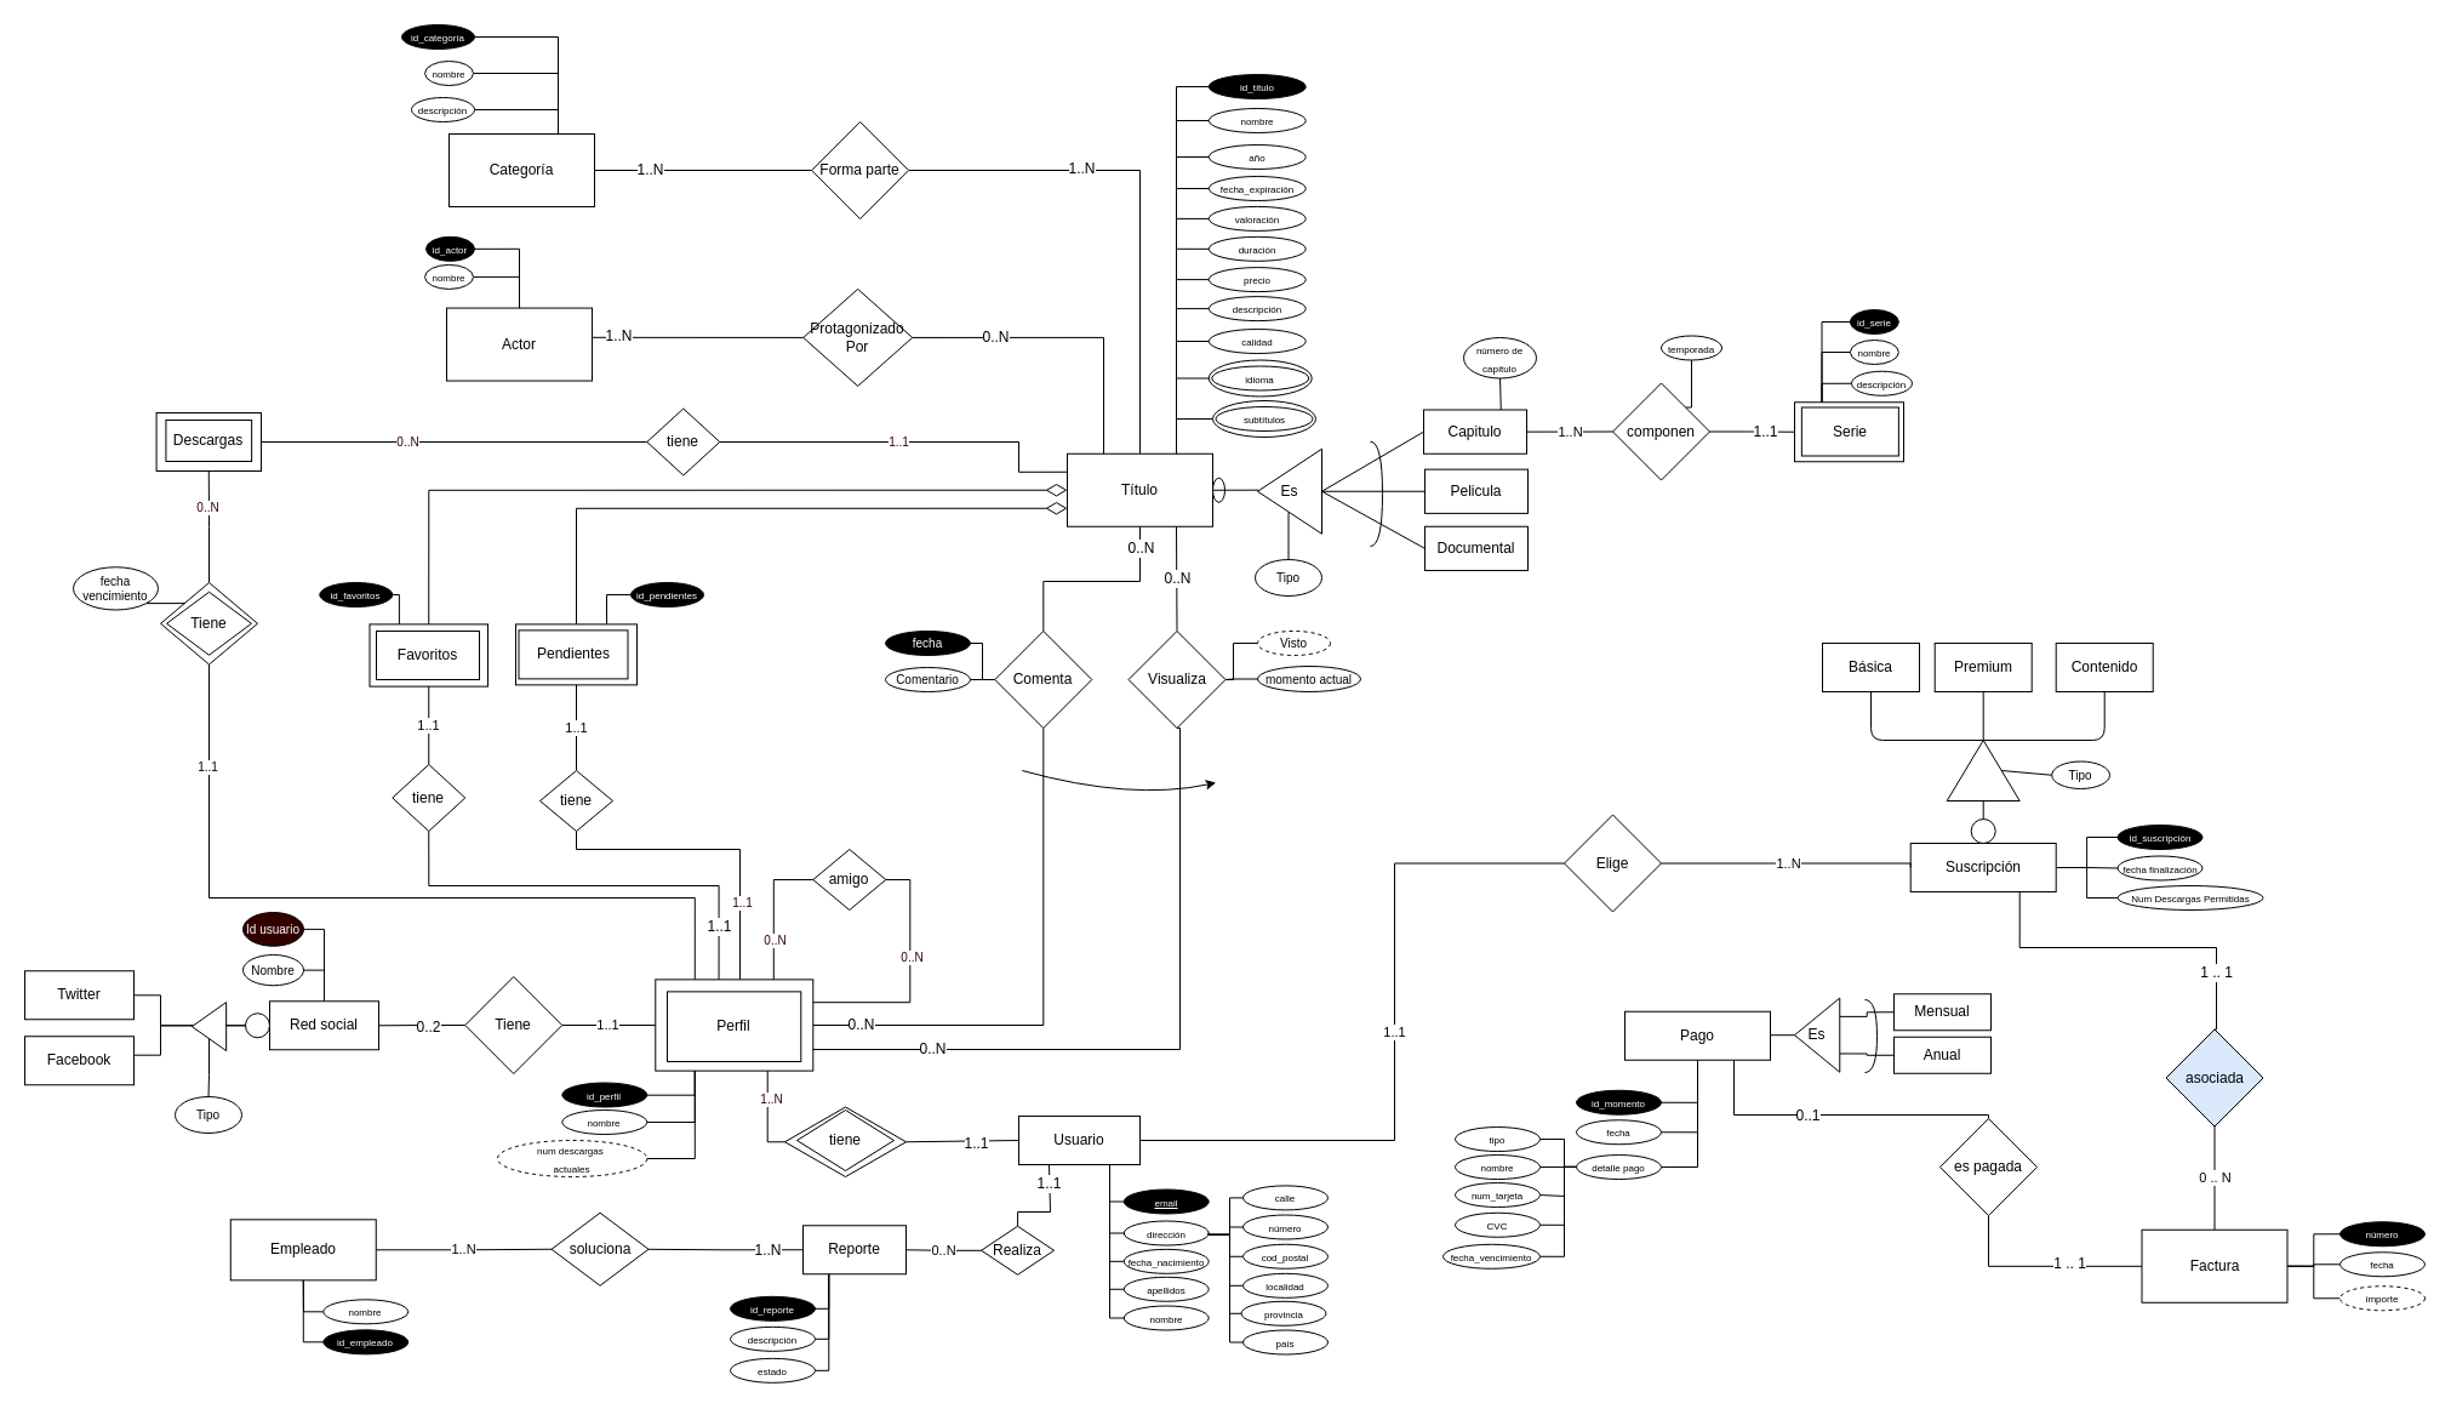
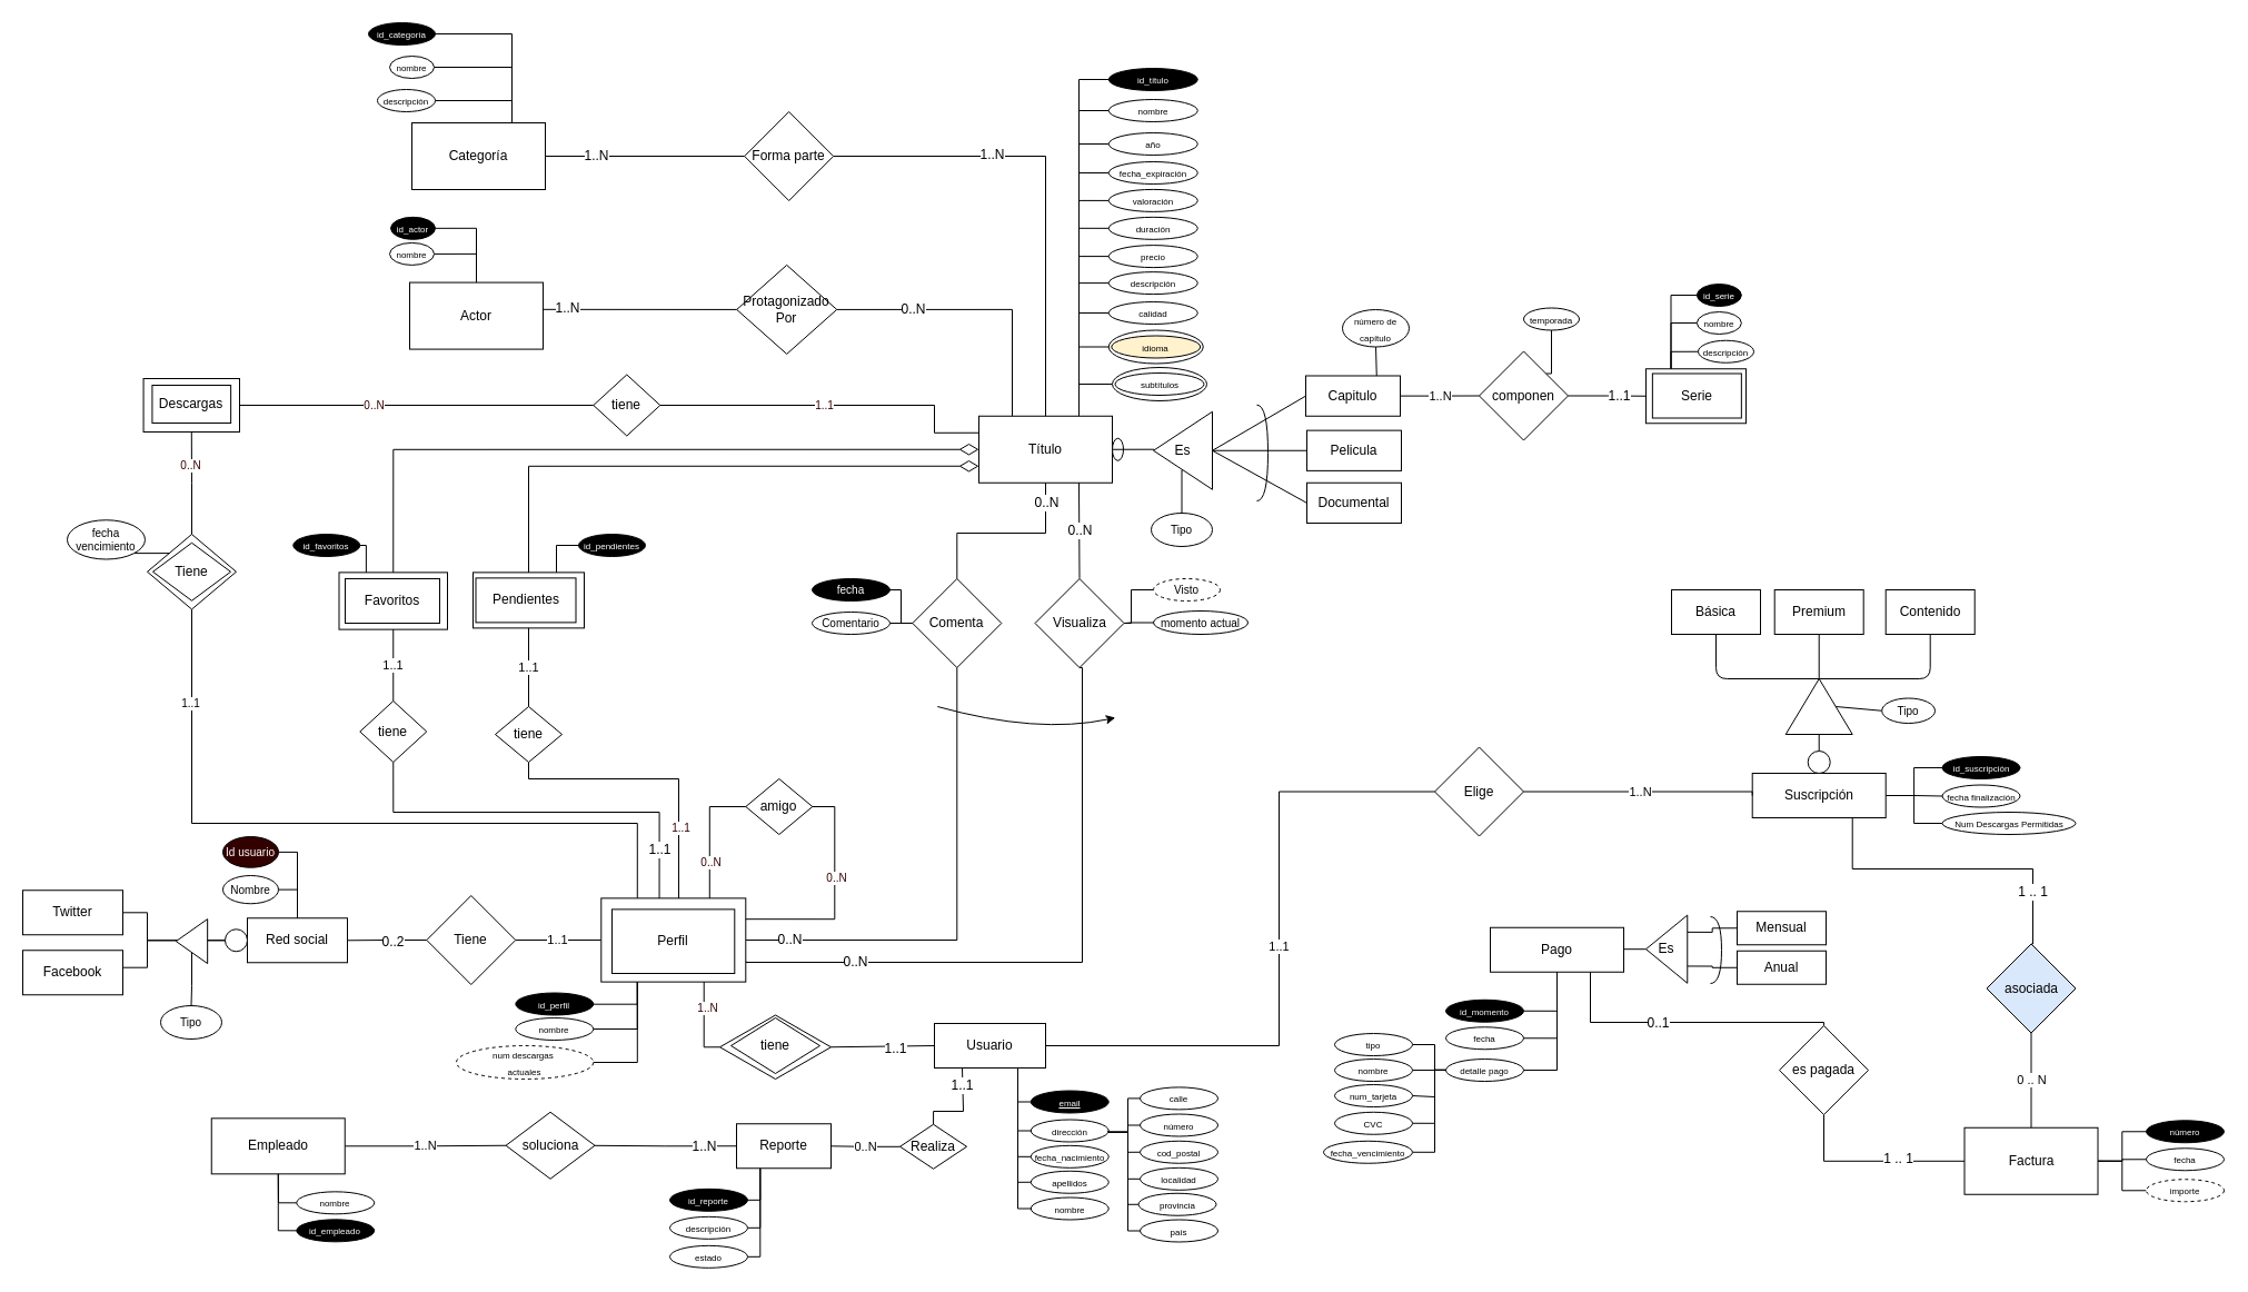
- <mxCell id="233" value="&lt;font style=&quot;font-size: 8px&quot;&gt;idioma&lt;br&gt;&lt;/font&gt;" style="ellipse;whiteSpace=wrap;html=1;flipV=1;flipH=1;" parent="231" vertex="1"><mxGeometry x="2.5" y="5.0" width="80" height="20" as="geometry" /></mxCell>
+ <mxCell id="233" value="&lt;font style=&quot;font-size: 8px&quot;&gt;idioma&lt;br&gt;&lt;/font&gt;" style="ellipse;whiteSpace=wrap;html=1;flipV=1;flipH=1;fillColor=#fff2cc;" parent="231" vertex="1"><mxGeometry x="2.5" y="5.0" width="80" height="20" as="geometry" /></mxCell>
